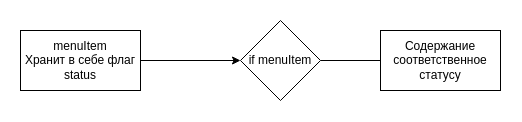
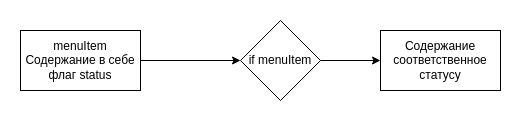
- <mxCell id="3" value="menuItem&lt;br&gt;Хранит в себе флаг status" style="rounded=0;whiteSpace=wrap;html=1;" vertex="1" parent="1"><mxGeometry x="20" y="30" width="120" height="60" as="geometry" /></mxCell>
+ <mxCell id="3" value="menuItem&lt;br&gt;Содержание в себе флаг status" style="rounded=0;whiteSpace=wrap;html=1;" vertex="1" parent="1"><mxGeometry x="20" y="30" width="120" height="60" as="geometry" /></mxCell>
- <mxCell id="4" value="" style="edgeStyle=none;html=1;endArrow=none;" edge="1" parent="1" source="5" target="6"><mxGeometry relative="1" as="geometry" /></mxCell>
+ <mxCell id="4" value="" style="edgeStyle=none;html=1;" edge="1" parent="1" source="5" target="6"><mxGeometry relative="1" as="geometry" /></mxCell>
